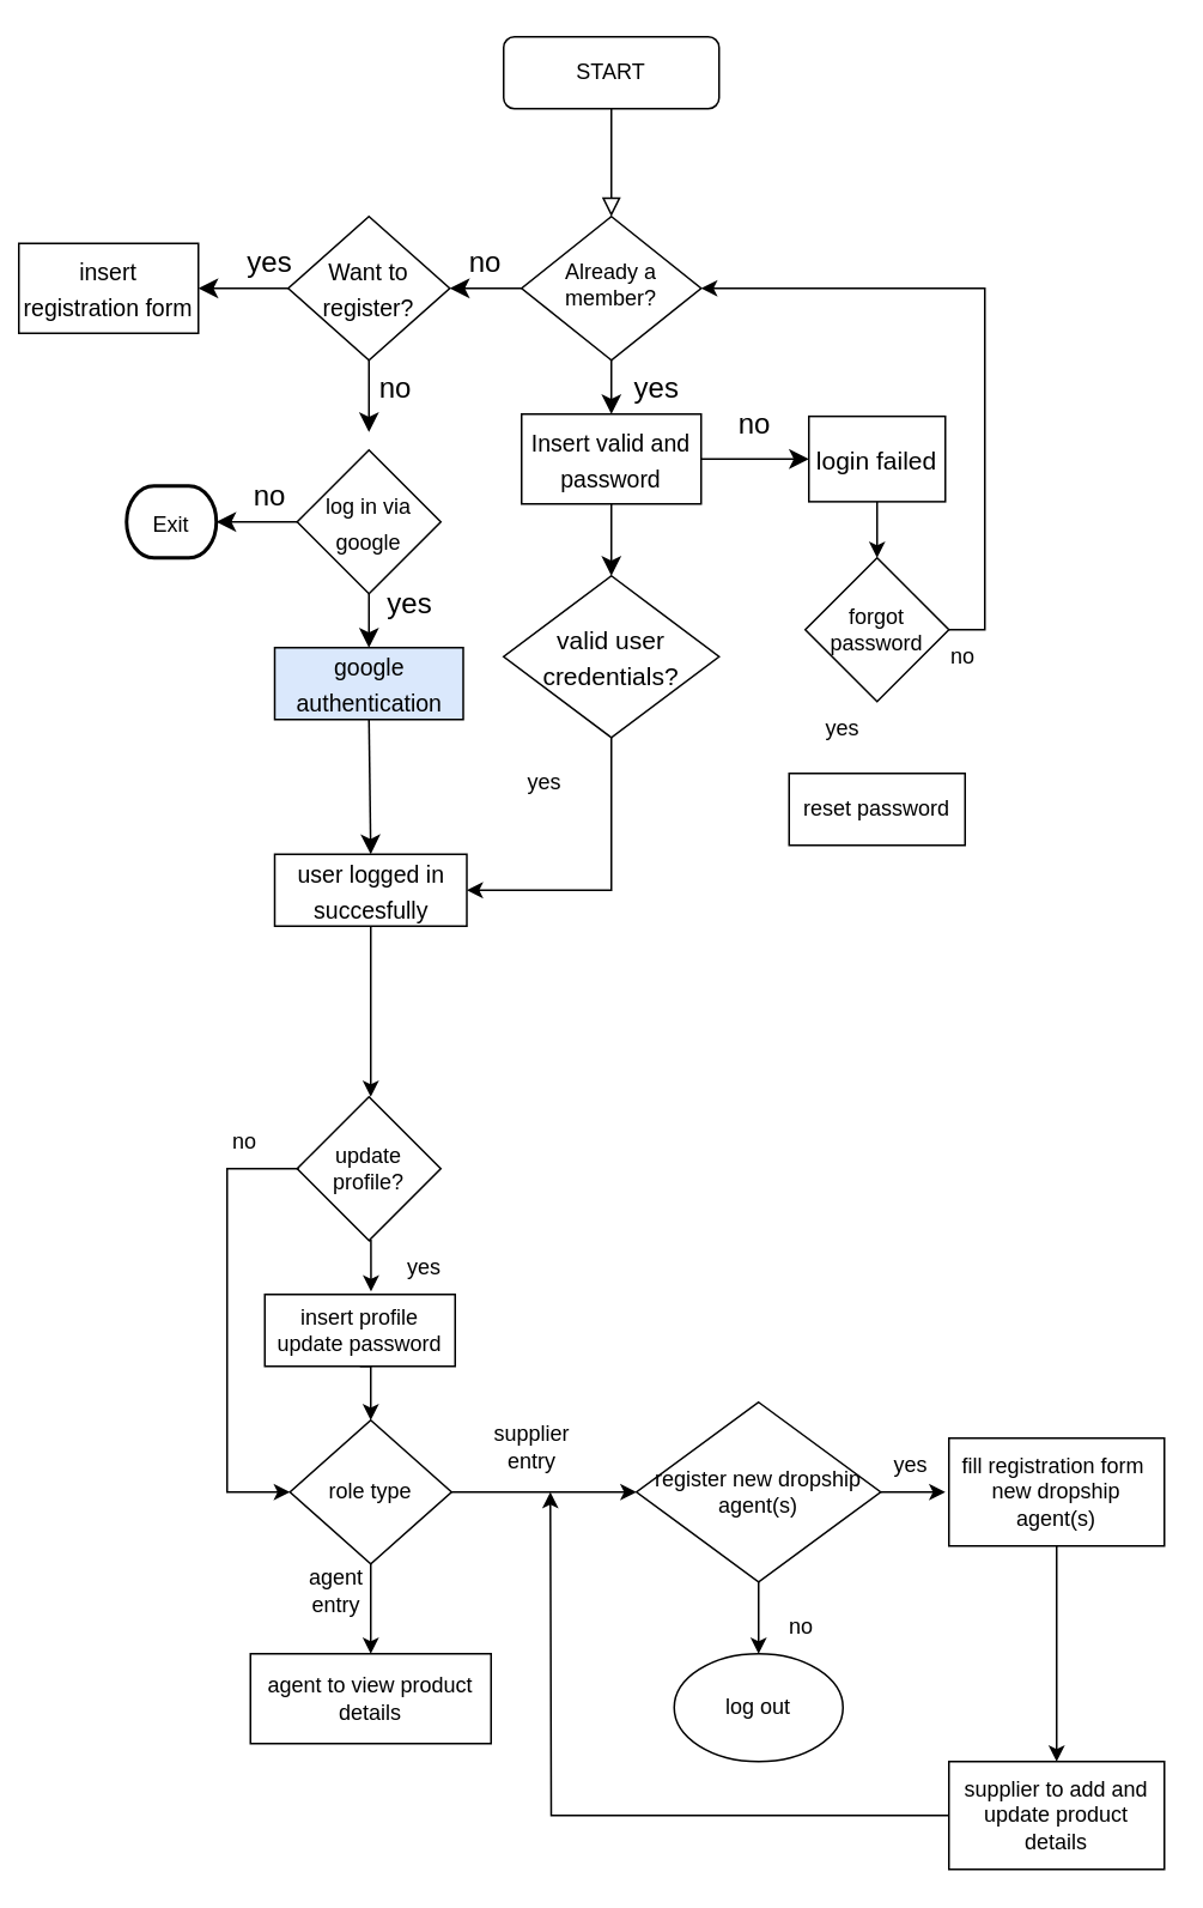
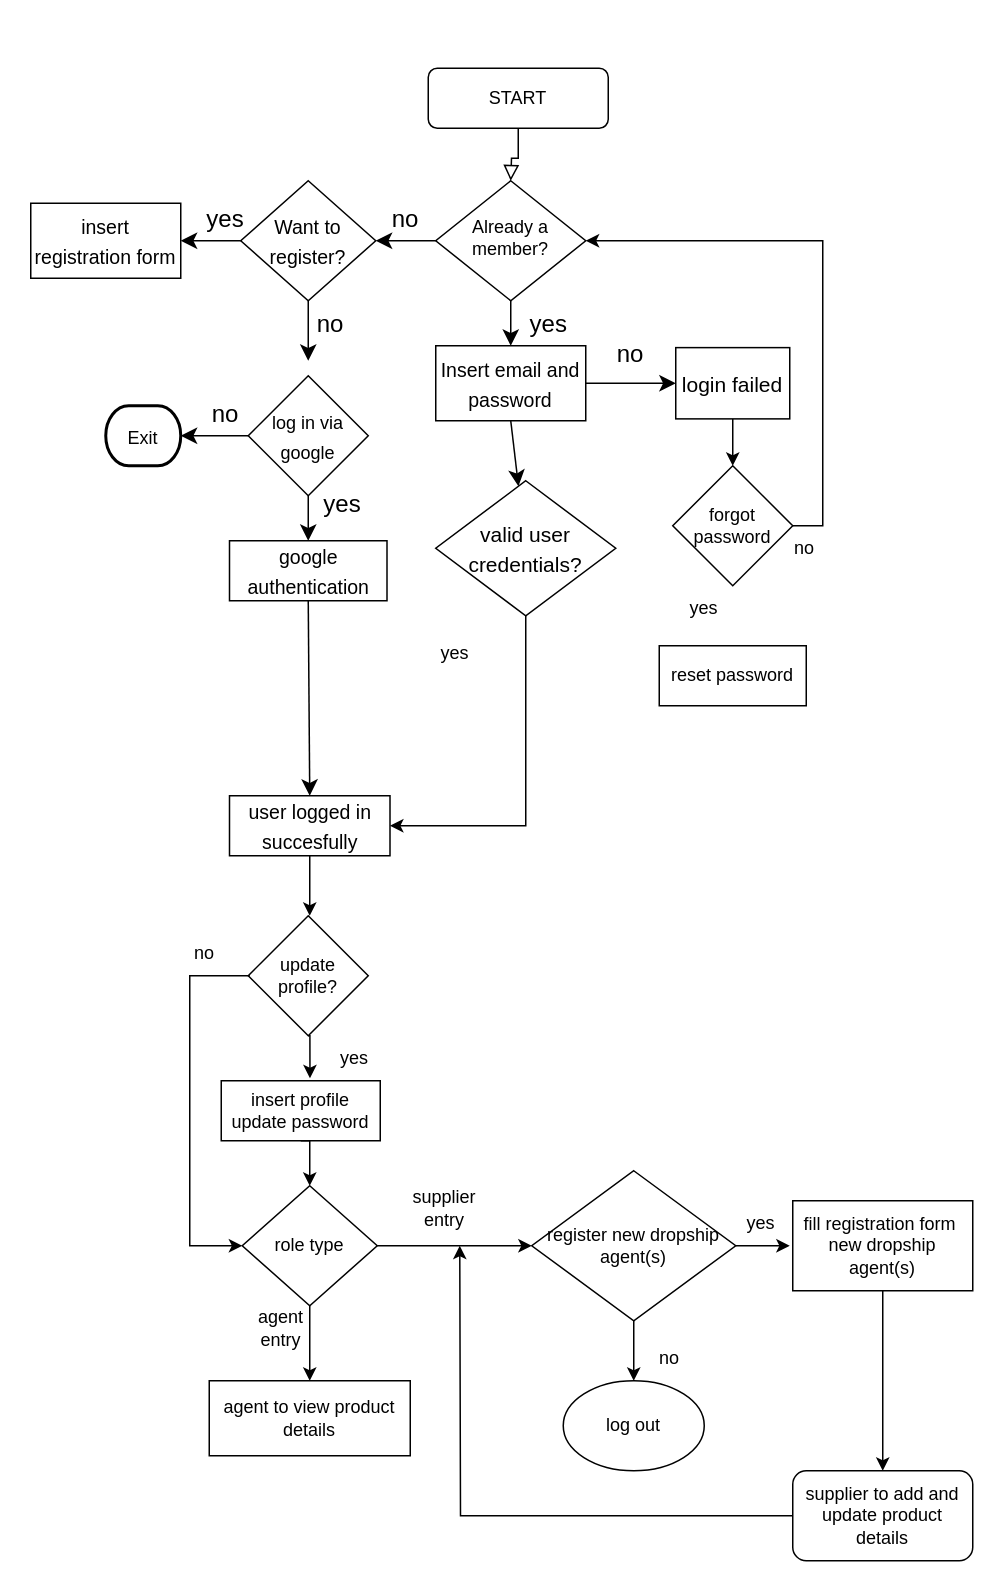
- <mxCell id="3" value="START" style="rounded=1;whiteSpace=wrap;html=1;fontSize=12;glass=0;strokeWidth=1;shadow=0;" parent="1" vertex="1"><mxGeometry x="280" y="20" width="120" height="40" as="geometry" /></mxCell>
+ <mxCell id="3" value="START" style="rounded=1;whiteSpace=wrap;html=1;fontSize=12;glass=0;strokeWidth=1;shadow=0;" parent="1" vertex="1"><mxGeometry x="285" y="45" width="120" height="40" as="geometry" /></mxCell>
- <mxCell id="13" value="&lt;font style=&quot;font-size: 13px;&quot;&gt;insert registration form&lt;/font&gt;" style="rounded=0;whiteSpace=wrap;html=1;fontSize=16;" parent="1" vertex="1"><mxGeometry x="10" y="135" width="100" height="50" as="geometry" /></mxCell>
+ <mxCell id="13" value="&lt;font style=&quot;font-size: 13px;&quot;&gt;insert registration form&lt;/font&gt;" style="rounded=0;whiteSpace=wrap;html=1;fontSize=16;" parent="1" vertex="1"><mxGeometry x="20" y="135" width="100" height="50" as="geometry" /></mxCell>
- <mxCell id="28" value="&lt;font style=&quot;font-size: 13px;&quot;&gt;Insert valid and password&lt;/font&gt;" style="rounded=0;whiteSpace=wrap;html=1;fontSize=16;" parent="1" vertex="1"><mxGeometry x="290" y="230" width="100" height="50" as="geometry" /></mxCell>
+ <mxCell id="28" value="&lt;font style=&quot;font-size: 13px;&quot;&gt;Insert email and password&lt;/font&gt;" style="rounded=0;whiteSpace=wrap;html=1;fontSize=16;" parent="1" vertex="1"><mxGeometry x="290" y="230" width="100" height="50" as="geometry" /></mxCell>
- <mxCell id="32" value="&lt;font style=&quot;font-size: 14px;&quot;&gt;valid user credentials?&lt;/font&gt;" style="rhombus;whiteSpace=wrap;html=1;fontSize=16;" parent="1" vertex="1"><mxGeometry x="280" y="320" width="120" height="90" as="geometry" /></mxCell>
+ <mxCell id="32" value="&lt;font style=&quot;font-size: 14px;&quot;&gt;valid user credentials?&lt;/font&gt;" style="rhombus;whiteSpace=wrap;html=1;fontSize=16;" parent="1" vertex="1"><mxGeometry x="290" y="320" width="120" height="90" as="geometry" /></mxCell>
- <mxCell id="20" value="&lt;font style=&quot;font-size: 13px;&quot;&gt;google authentication&lt;/font&gt;" style="rounded=0;whiteSpace=wrap;html=1;fontSize=16;fillColor=#dae8fc;" parent="1" vertex="1"><mxGeometry x="152.5" y="360" width="105" height="40" as="geometry" /></mxCell>
+ <mxCell id="20" value="&lt;font style=&quot;font-size: 13px;&quot;&gt;google authentication&lt;/font&gt;" style="rounded=0;whiteSpace=wrap;html=1;fontSize=16;" parent="1" vertex="1"><mxGeometry x="152.5" y="360" width="105" height="40" as="geometry" /></mxCell>
- <mxCell id="25" value="&lt;font style=&quot;font-size: 13px;&quot;&gt;user logged in succesfully&lt;/font&gt;" style="rounded=0;whiteSpace=wrap;html=1;fontSize=16;" parent="1" vertex="1"><mxGeometry x="152.5" y="475" width="107" height="40" as="geometry" /></mxCell>
+ <mxCell id="25" value="&lt;font style=&quot;font-size: 13px;&quot;&gt;user logged in succesfully&lt;/font&gt;" style="rounded=0;whiteSpace=wrap;html=1;fontSize=16;" parent="1" vertex="1"><mxGeometry x="152.5" y="530" width="107" height="40" as="geometry" /></mxCell>
- <mxCell id="58" value="supplier to add and update product details" style="rounded=0;whiteSpace=wrap;html=1;" parent="1" vertex="1"><mxGeometry x="528" y="980" width="120" height="60" as="geometry" /></mxCell>
+ <mxCell id="58" value="supplier to add and update product details" style="whiteSpace=wrap;html=1;rounded=1;" parent="1" vertex="1"><mxGeometry x="528" y="980" width="120" height="60" as="geometry" /></mxCell>
